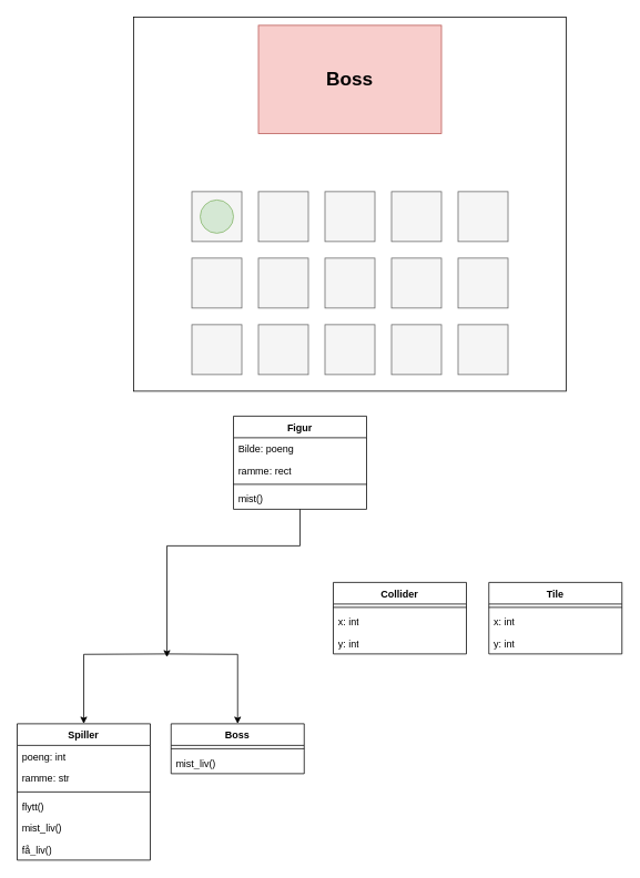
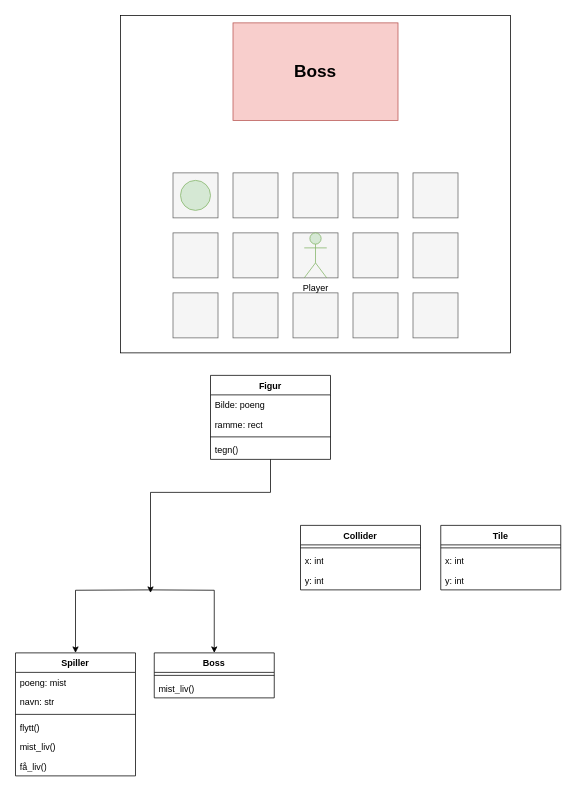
+ <mxCell id="19" value="Player" style="shape=umlActor;verticalLabelPosition=bottom;verticalAlign=top;html=1;outlineConnect=0;fillColor=#d5e8d4;strokeColor=#82b366;" parent="1" vertex="1"><mxGeometry x="405" y="310" width="30" height="60" as="geometry" /></mxCell>
- <mxCell id="35" value="mist()" style="text;strokeColor=none;fillColor=none;align=left;verticalAlign=top;spacingLeft=4;spacingRight=4;overflow=hidden;rotatable=0;points=[[0,0.5],[1,0.5]];portConstraint=eastwest;whiteSpace=wrap;html=1;" parent="31" vertex="1"><mxGeometry y="86" width="160" height="26" as="geometry" /></mxCell>
+ <mxCell id="35" value="tegn()" style="text;strokeColor=none;fillColor=none;align=left;verticalAlign=top;spacingLeft=4;spacingRight=4;overflow=hidden;rotatable=0;points=[[0,0.5],[1,0.5]];portConstraint=eastwest;whiteSpace=wrap;html=1;" parent="31" vertex="1"><mxGeometry y="86" width="160" height="26" as="geometry" /></mxCell>
- <mxCell id="21" value="poeng: int" style="text;strokeColor=none;fillColor=none;align=left;verticalAlign=top;spacingLeft=4;spacingRight=4;overflow=hidden;rotatable=0;points=[[0,0.5],[1,0.5]];portConstraint=eastwest;whiteSpace=wrap;html=1;" parent="20" vertex="1"><mxGeometry y="26" width="160" height="26" as="geometry" /></mxCell>
+ <mxCell id="21" value="poeng: mist" style="text;strokeColor=none;fillColor=none;align=left;verticalAlign=top;spacingLeft=4;spacingRight=4;overflow=hidden;rotatable=0;points=[[0,0.5],[1,0.5]];portConstraint=eastwest;whiteSpace=wrap;html=1;" parent="20" vertex="1"><mxGeometry y="26" width="160" height="26" as="geometry" /></mxCell>
- <mxCell id="22" value="ramme: str" style="text;strokeColor=none;fillColor=none;align=left;verticalAlign=top;spacingLeft=4;spacingRight=4;overflow=hidden;rotatable=0;points=[[0,0.5],[1,0.5]];portConstraint=eastwest;whiteSpace=wrap;html=1;" parent="20" vertex="1"><mxGeometry y="52" width="160" height="26" as="geometry" /></mxCell>
+ <mxCell id="22" value="navn: str" style="text;strokeColor=none;fillColor=none;align=left;verticalAlign=top;spacingLeft=4;spacingRight=4;overflow=hidden;rotatable=0;points=[[0,0.5],[1,0.5]];portConstraint=eastwest;whiteSpace=wrap;html=1;" parent="20" vertex="1"><mxGeometry y="52" width="160" height="26" as="geometry" /></mxCell>
